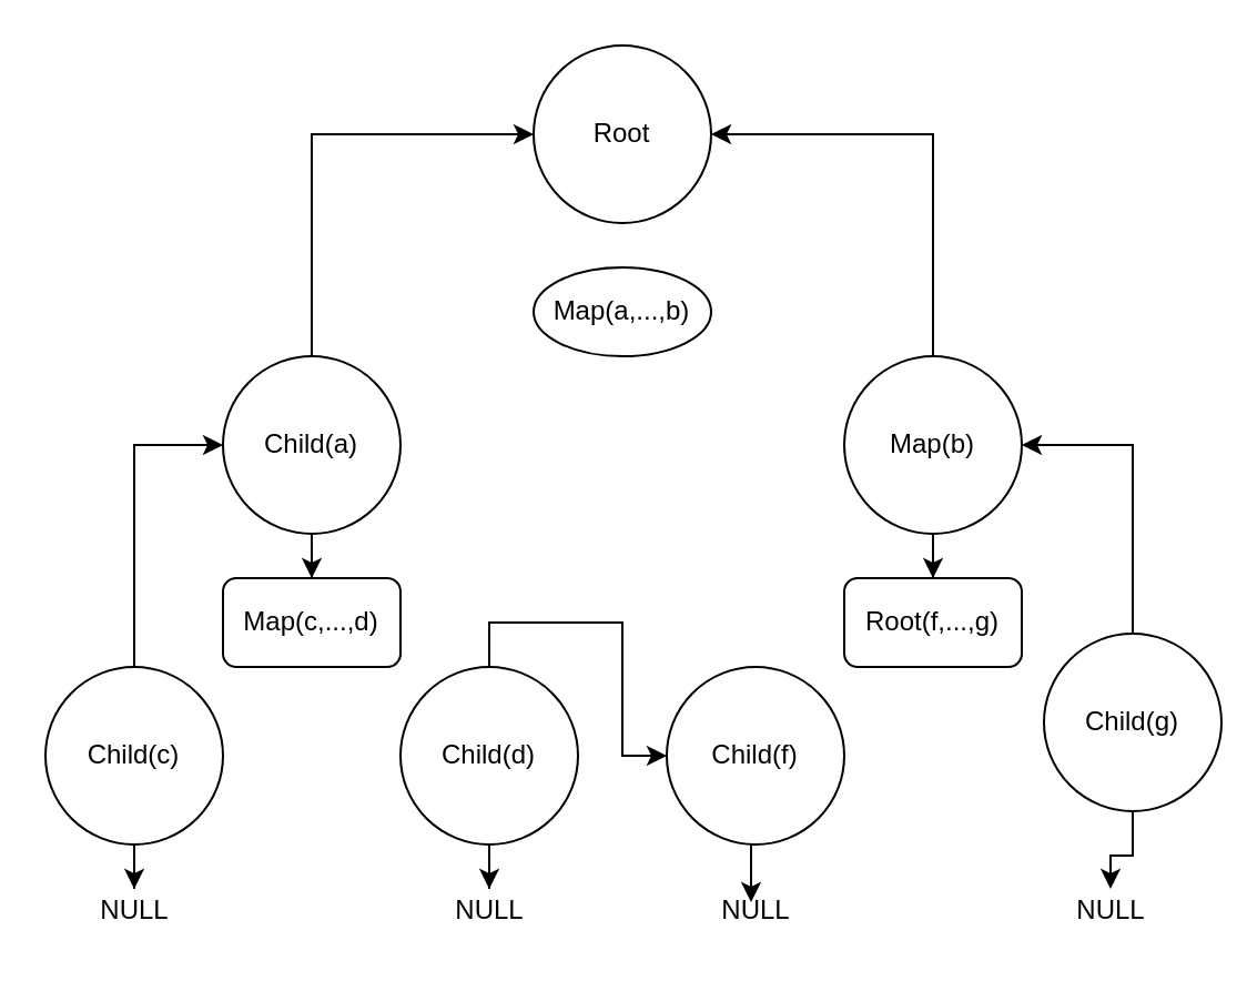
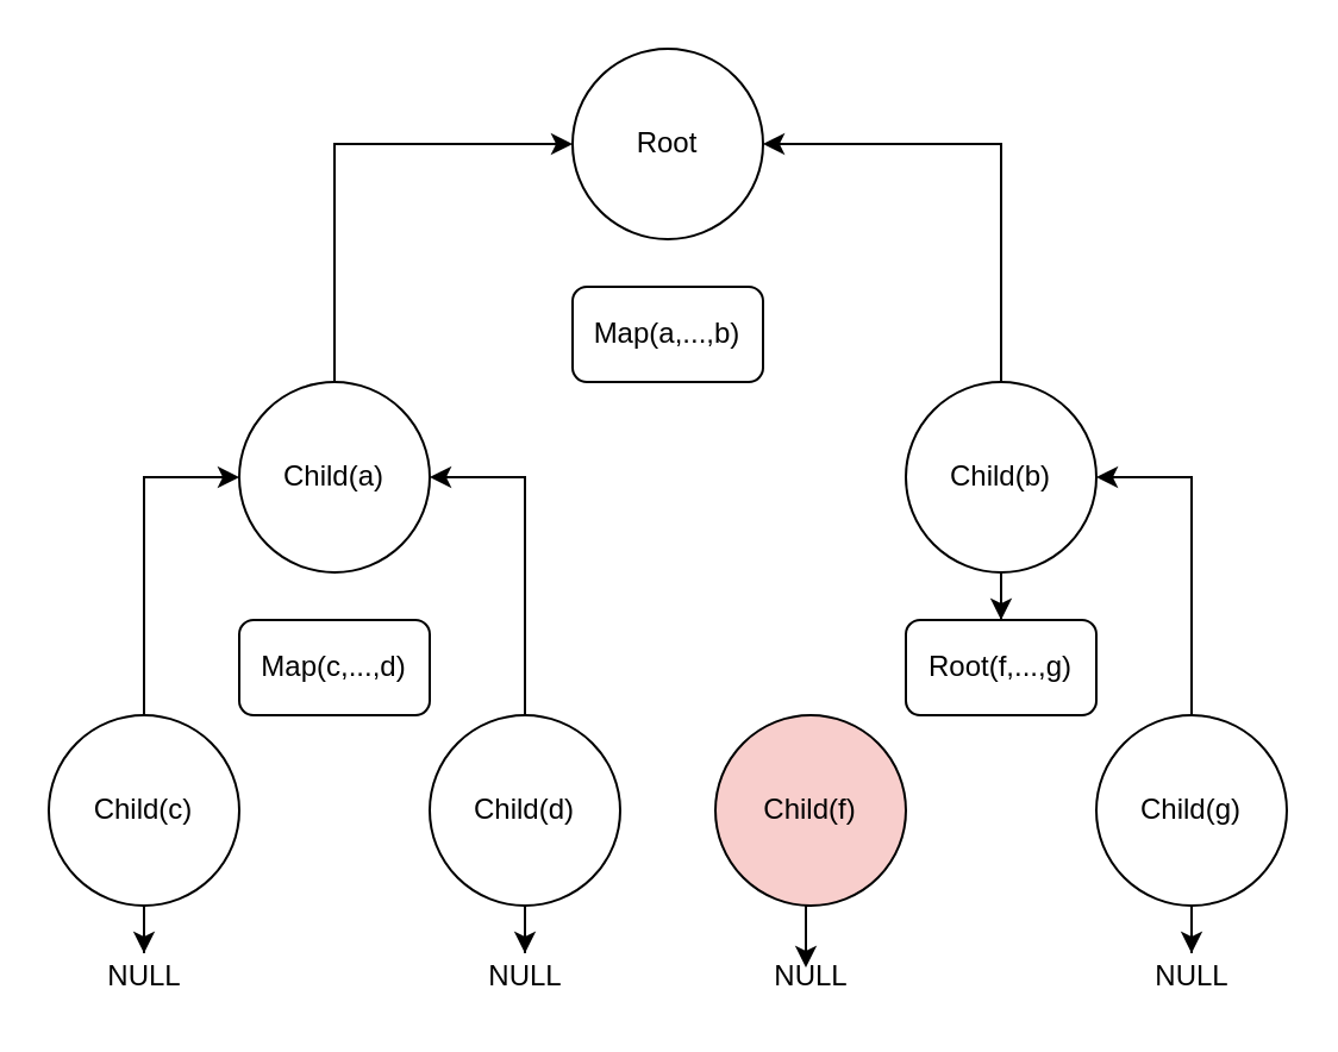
- <mxCell id="3" value="Map(a,...,b)" style="ellipse;whiteSpace=wrap;html=1;" vertex="1" parent="1"><mxGeometry x="240" y="120" width="80" height="40" as="geometry" /></mxCell>
+ <mxCell id="3" value="Map(a,...,b)" style="rounded=1;whiteSpace=wrap;html=1;" vertex="1" parent="1"><mxGeometry x="240" y="120" width="80" height="40" as="geometry" /></mxCell>
- <mxCell id="9" value="Map(b)" style="ellipse;whiteSpace=wrap;html=1;aspect=fixed;" vertex="1" parent="1"><mxGeometry x="380" y="160" width="80" height="80" as="geometry" /></mxCell>
+ <mxCell id="9" value="Child(b)" style="ellipse;whiteSpace=wrap;html=1;aspect=fixed;" vertex="1" parent="1"><mxGeometry x="380" y="160" width="80" height="80" as="geometry" /></mxCell>
- <mxCell id="5" value="" style="edgeStyle=orthogonalEdgeStyle;rounded=0;orthogonalLoop=1;jettySize=auto;html=1;" edge="1" parent="1" source="6" target="10"><mxGeometry relative="1" as="geometry" /></mxCell>
- <mxCell id="18" style="edgeStyle=orthogonalEdgeStyle;rounded=0;orthogonalLoop=1;jettySize=auto;html=1;exitX=0.5;exitY=0;exitDx=0;exitDy=0;" edge="1" parent="1" source="20" target="22"><mxGeometry relative="1" as="geometry" /></mxCell>
+ <mxCell id="18" style="edgeStyle=orthogonalEdgeStyle;rounded=0;orthogonalLoop=1;jettySize=auto;html=1;exitX=0.5;exitY=0;exitDx=0;exitDy=0;entryX=1;entryY=0.5;entryDx=0;entryDy=0;" edge="1" parent="1" source="20" target="6"><mxGeometry relative="1" as="geometry" /></mxCell>
- <mxCell id="17" value="Child(g)" style="ellipse;whiteSpace=wrap;html=1;aspect=fixed;" vertex="1" parent="1"><mxGeometry x="470" y="285" width="80" height="80" as="geometry" /></mxCell>
+ <mxCell id="17" value="Child(g)" style="ellipse;whiteSpace=wrap;html=1;aspect=fixed;" vertex="1" parent="1"><mxGeometry x="460" y="300" width="80" height="80" as="geometry" /></mxCell>
- <mxCell id="22" value="Child(f)" style="ellipse;whiteSpace=wrap;html=1;aspect=fixed;" vertex="1" parent="1"><mxGeometry x="300" y="300" width="80" height="80" as="geometry" /></mxCell>
+ <mxCell id="22" value="Child(f)" style="ellipse;whiteSpace=wrap;html=1;aspect=fixed;fillColor=#f8cecc;" vertex="1" parent="1"><mxGeometry x="300" y="300" width="80" height="80" as="geometry" /></mxCell>
